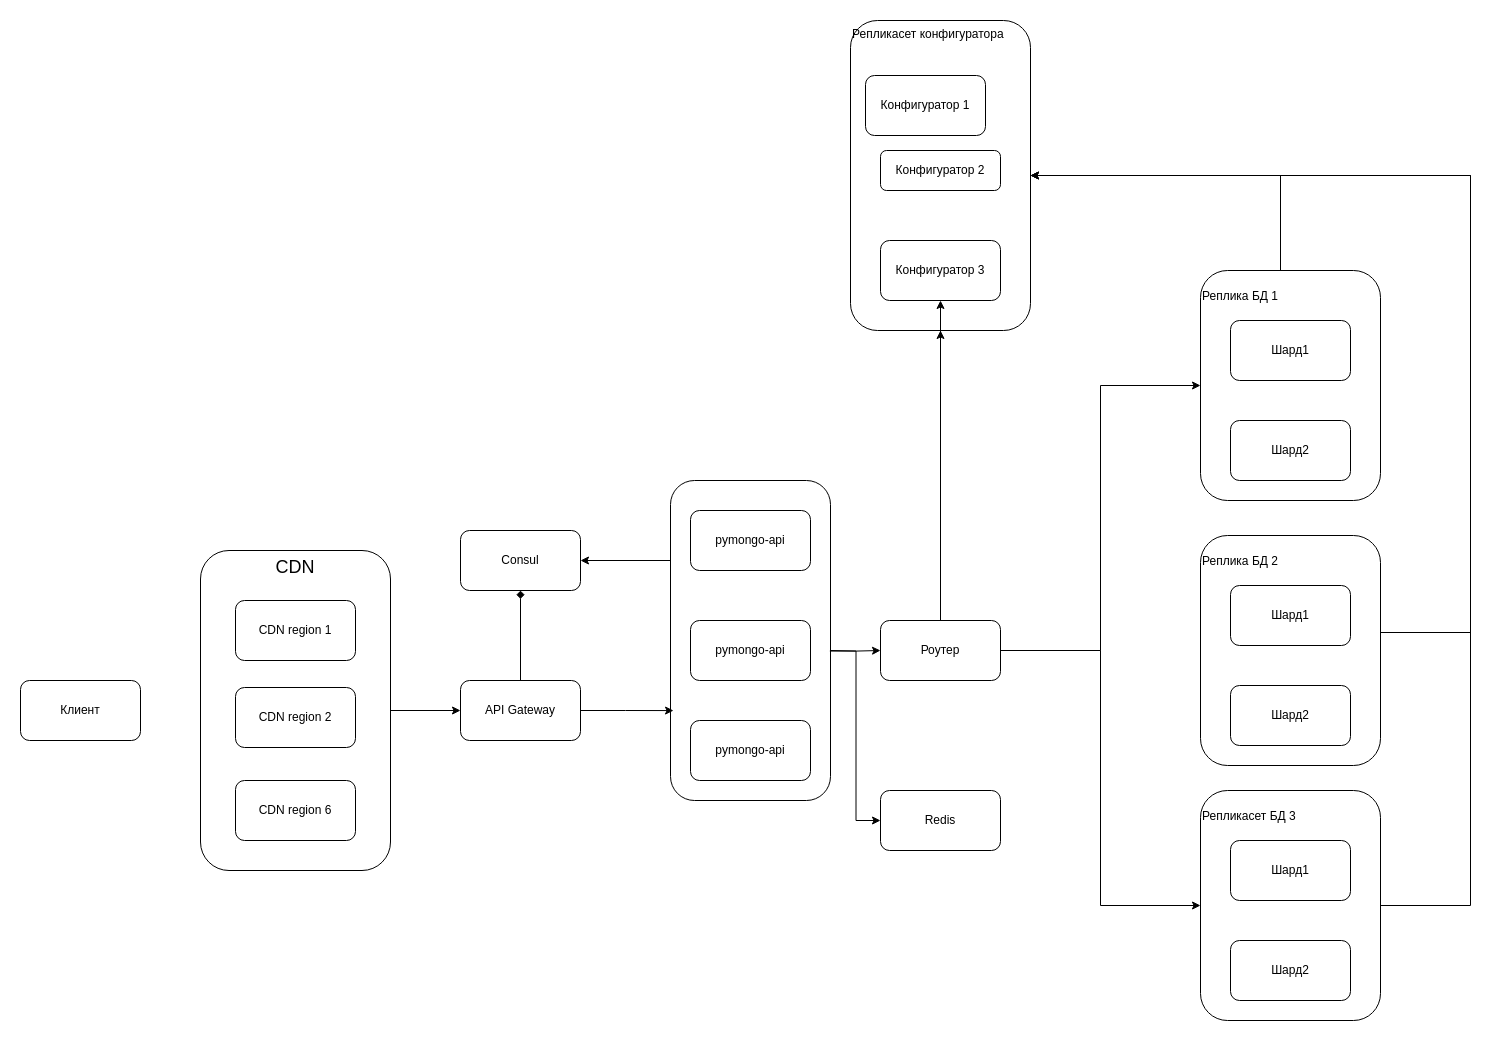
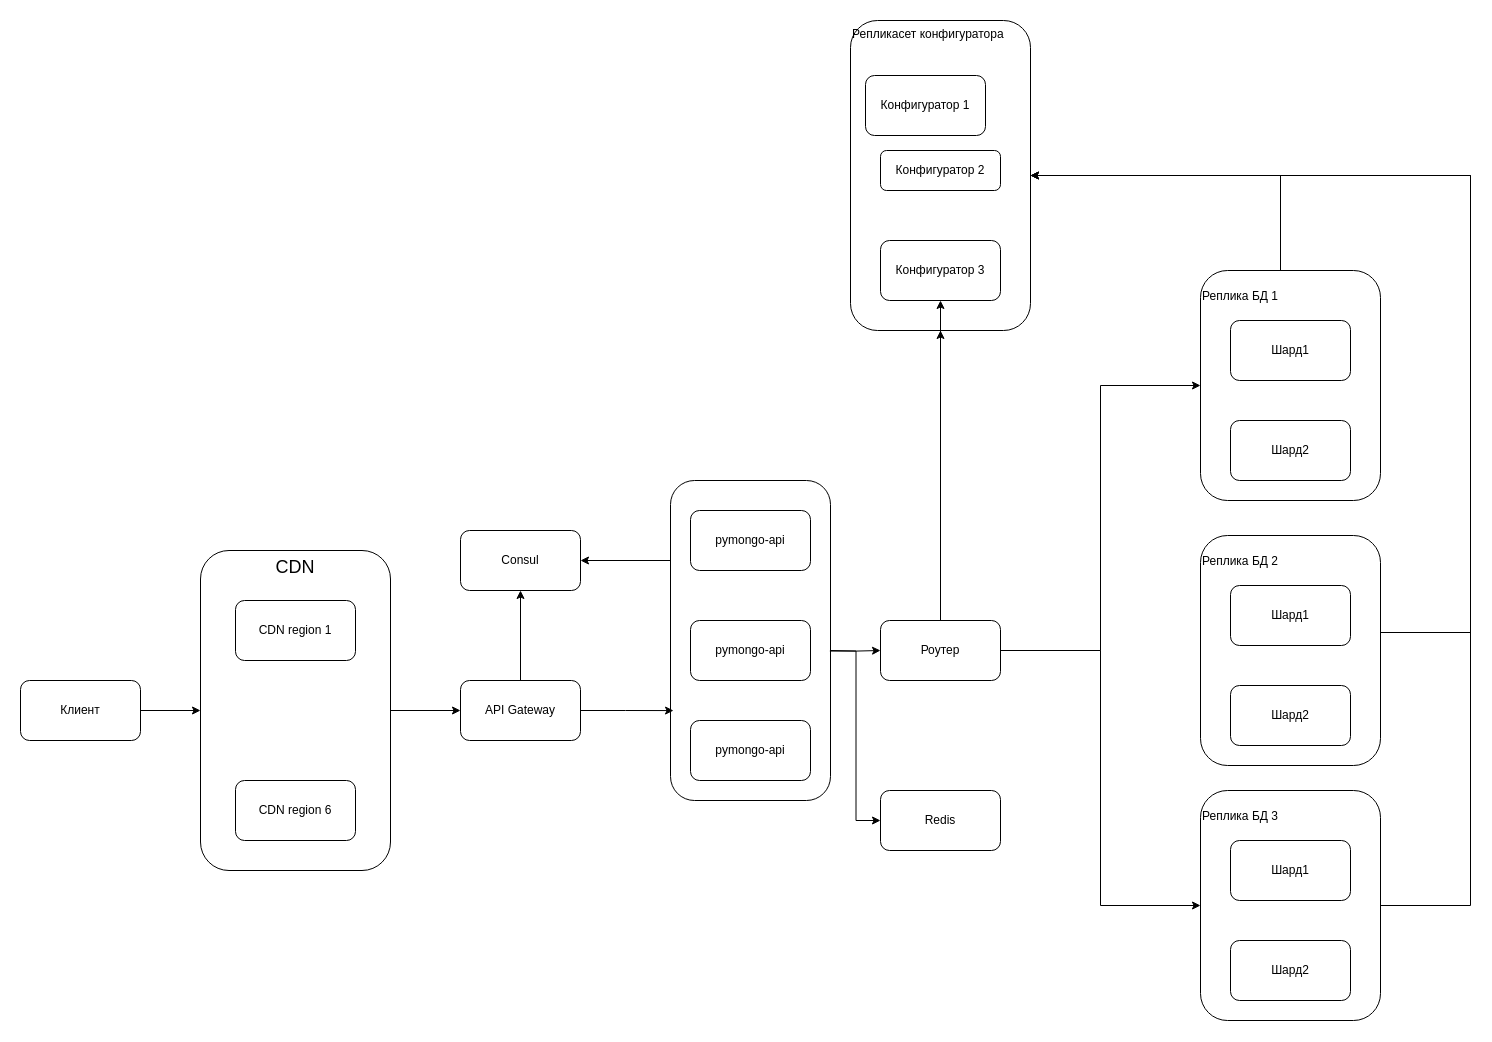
- <mxCell id="31" style="edgeStyle=orthogonalEdgeStyle;rounded=0;orthogonalLoop=1;jettySize=auto;html=1;entryX=0.5;entryY=1;entryDx=0;entryDy=0;endArrow=diamond;" parent="1" source="32" target="33" edge="1"><mxGeometry relative="1" as="geometry" /></mxCell>
+ <mxCell id="31" style="edgeStyle=orthogonalEdgeStyle;rounded=0;orthogonalLoop=1;jettySize=auto;html=1;entryX=0.5;entryY=1;entryDx=0;entryDy=0;" parent="1" source="32" target="33" edge="1"><mxGeometry relative="1" as="geometry" /></mxCell>
+ <mxCell id="36" style="edgeStyle=orthogonalEdgeStyle;rounded=0;orthogonalLoop=1;jettySize=auto;html=1;exitX=1;exitY=0.5;exitDx=0;exitDy=0;" edge="1" parent="1" source="37" target="4"><mxGeometry relative="1" as="geometry" /></mxCell>
- <mxCell id="38" value="CDN region 2" style="rounded=1;whiteSpace=wrap;html=1;" vertex="1" parent="1"><mxGeometry x="235" y="687" width="120" height="60" as="geometry" /></mxCell>
- <mxCell id="8" value="&lt;p style=&quot;line-height: 120%;&quot;&gt;Репликасет БД 3&lt;/p&gt;" style="rounded=1;whiteSpace=wrap;html=1;align=left;verticalAlign=top;" parent="1" vertex="1"><mxGeometry x="1200" y="790" width="180" height="230" as="geometry" /></mxCell>
+ <mxCell id="8" value="&lt;p style=&quot;line-height: 120%;&quot;&gt;Реплика БД 3&lt;/p&gt;" style="rounded=1;whiteSpace=wrap;html=1;align=left;verticalAlign=top;" parent="1" vertex="1"><mxGeometry x="1200" y="790" width="180" height="230" as="geometry" /></mxCell>
